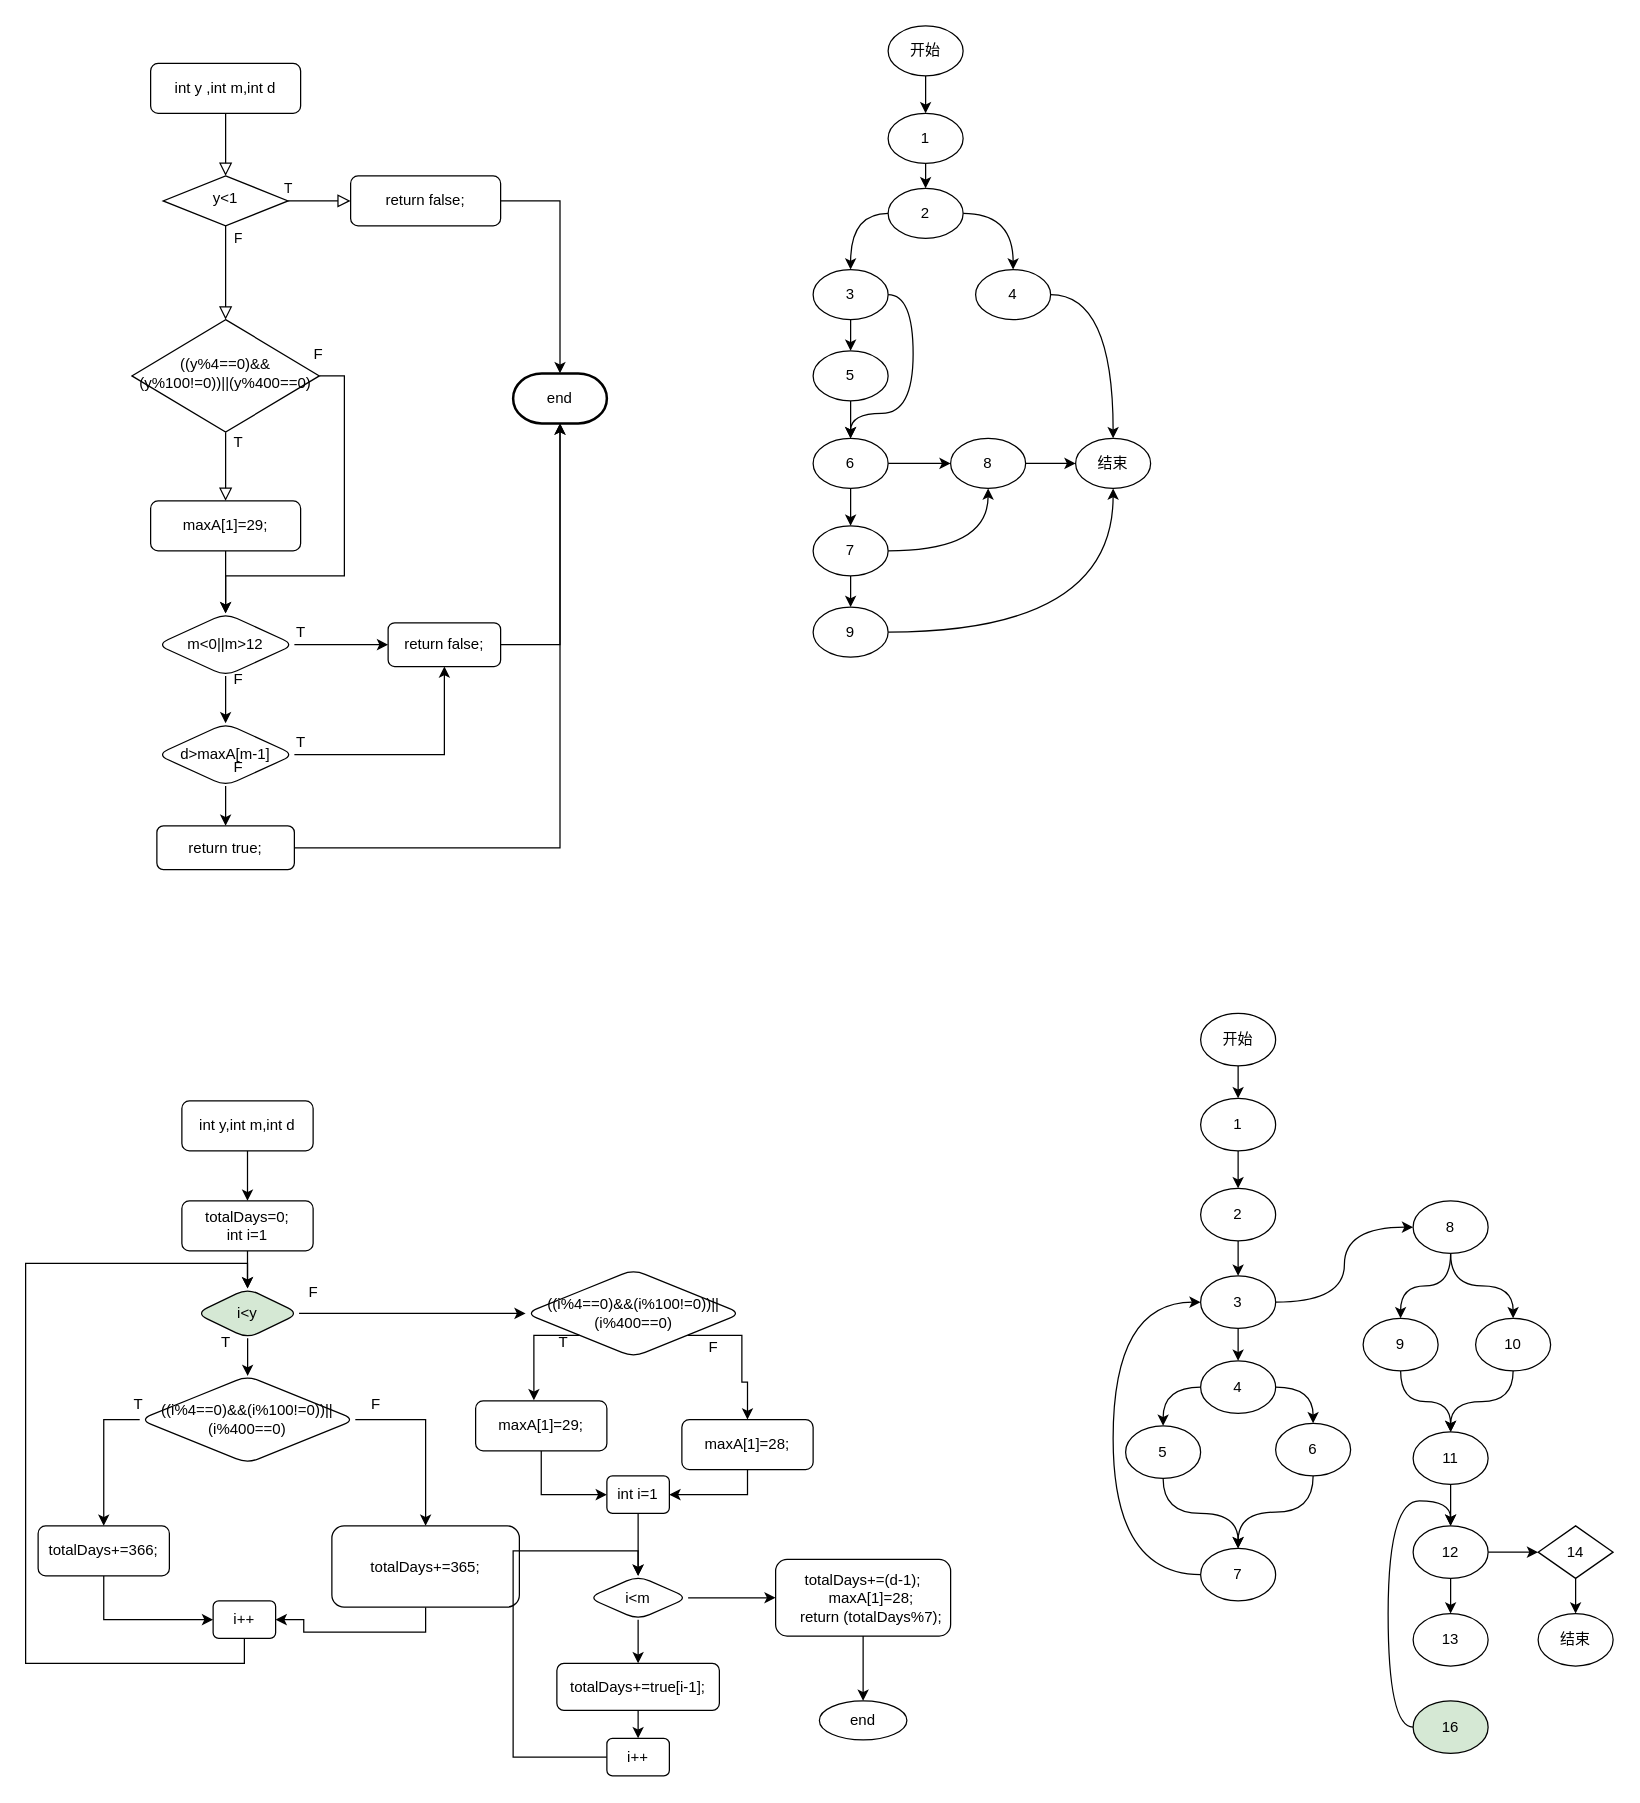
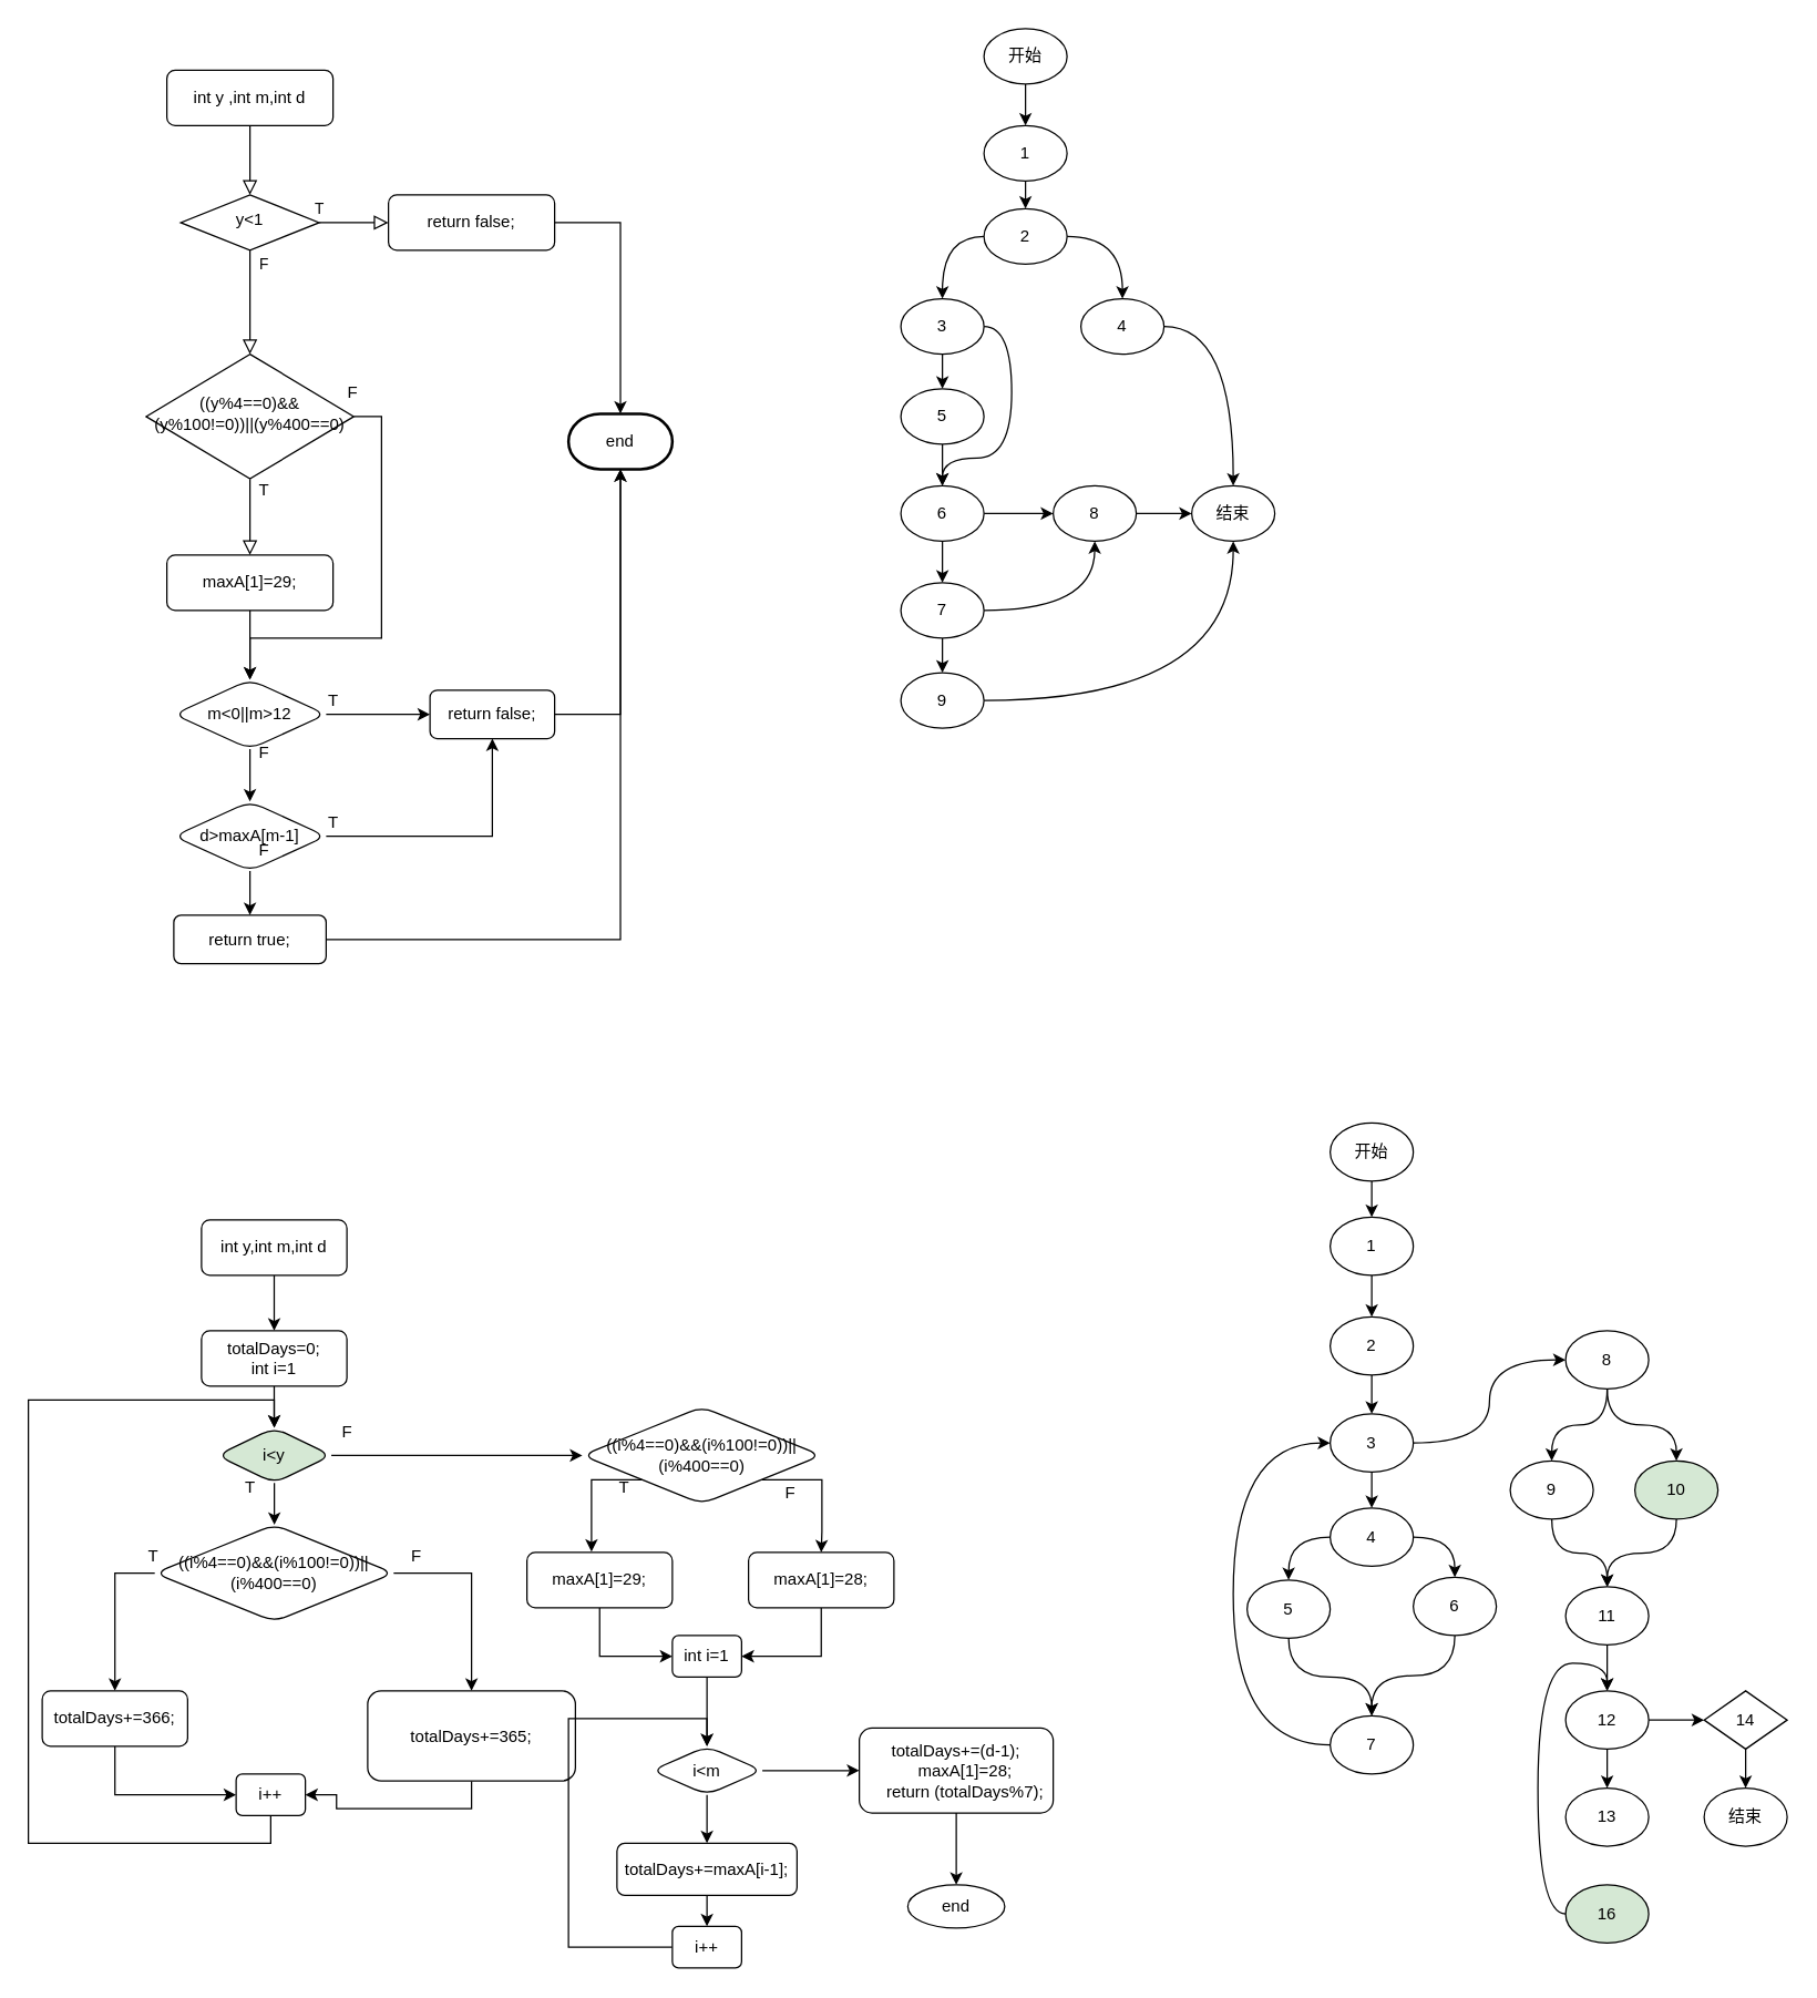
- <mxCell id="117" value="10" style="ellipse;whiteSpace=wrap;html=1;" vertex="1" parent="1"><mxGeometry x="1180" y="1054" width="60" height="42" as="geometry" /></mxCell>
+ <mxCell id="117" value="10" style="ellipse;whiteSpace=wrap;html=1;fillColor=#d5e8d4;" vertex="1" parent="1"><mxGeometry x="1180" y="1054" width="60" height="42" as="geometry" /></mxCell>
- <mxCell id="79" value="maxA[1]=28;" style="rounded=1;whiteSpace=wrap;html=1;" vertex="1" parent="1"><mxGeometry x="545" y="1135" width="105" height="40" as="geometry" /></mxCell>
+ <mxCell id="79" value="maxA[1]=28;" style="rounded=1;whiteSpace=wrap;html=1;" vertex="1" parent="1"><mxGeometry x="540" y="1120" width="105" height="40" as="geometry" /></mxCell>
- <mxCell id="89" value="totalDays+=true[i-1];" style="whiteSpace=wrap;html=1;rounded=1;" vertex="1" parent="1"><mxGeometry x="445" y="1330" width="130" height="37.5" as="geometry" /></mxCell>
+ <mxCell id="89" value="totalDays+=maxA[i-1];" style="whiteSpace=wrap;html=1;rounded=1;" vertex="1" parent="1"><mxGeometry x="445" y="1330" width="130" height="37.5" as="geometry" /></mxCell>
